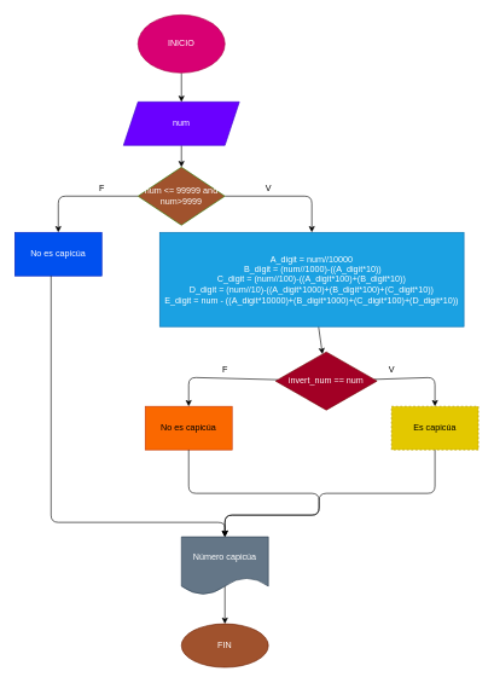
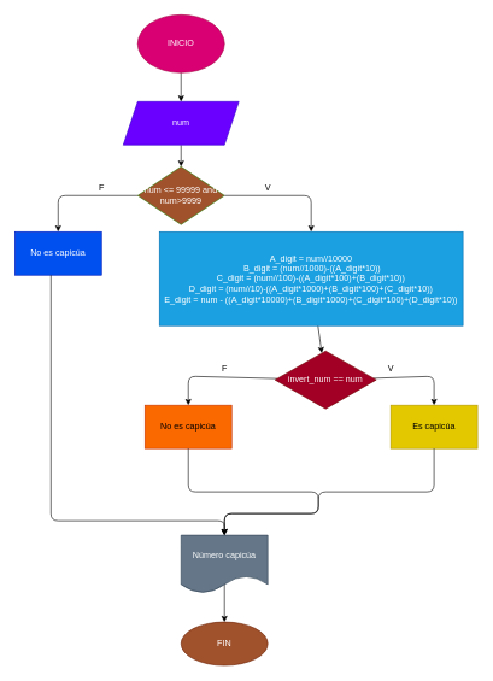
- <mxCell id="16" value="Es capicúa" style="whiteSpace=wrap;html=1;fillColor=#e3c800;fontColor=#000000;strokeColor=#B09500;dashed=1;" vertex="1" parent="1"><mxGeometry x="540" y="560" width="120" height="60" as="geometry" /></mxCell>
+ <mxCell id="16" value="Es capicúa" style="whiteSpace=wrap;html=1;fillColor=#e3c800;fontColor=#000000;strokeColor=#B09500;" vertex="1" parent="1"><mxGeometry x="540" y="560" width="120" height="60" as="geometry" /></mxCell>
